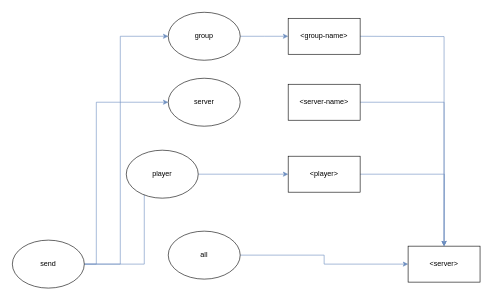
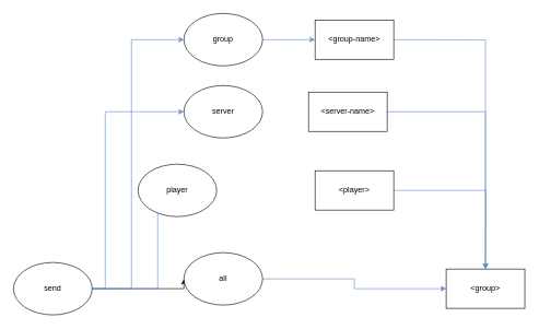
- <mxCell id="18" value="&amp;lt;server-name&amp;gt;" style="rounded=0;whiteSpace=wrap;html=1;" parent="1" vertex="1"><mxGeometry x="480" y="140" width="120" height="60" as="geometry" /></mxCell>
+ <mxCell id="18" value="&amp;lt;server-name&amp;gt;" style="rounded=0;whiteSpace=wrap;html=1;" parent="1" vertex="1"><mxGeometry x="470" y="140" width="120" height="60" as="geometry" /></mxCell>
- <mxCell id="15" style="edgeStyle=orthogonalEdgeStyle;rounded=0;orthogonalLoop=1;jettySize=auto;html=1;entryX=0;entryY=0.5;entryDx=0;entryDy=0;fillColor=#dae8fc;strokeColor=#6c8ebf;" parent="1" source="16" target="20" edge="1"><mxGeometry relative="1" as="geometry" /></mxCell>
+ <mxCell id="2" style="edgeStyle=orthogonalEdgeStyle;rounded=0;orthogonalLoop=1;jettySize=auto;html=1;entryX=0;entryY=0.5;entryDx=0;entryDy=0;" parent="1" source="6" target="8" edge="1"><mxGeometry relative="1" as="geometry"><mxPoint x="280" y="-60" as="targetPoint" /><Array as="points"><mxPoint x="280" y="440" /><mxPoint x="280" y="440" /></Array></mxGeometry></mxCell>
- <mxCell id="13" value="&amp;lt;server&amp;gt;" style="rounded=0;whiteSpace=wrap;html=1;" parent="1" vertex="1"><mxGeometry x="680" y="410" width="120" height="60" as="geometry" /></mxCell>
+ <mxCell id="13" value="&amp;lt;group&amp;gt;" style="rounded=0;whiteSpace=wrap;html=1;" parent="1" vertex="1"><mxGeometry x="680" y="410" width="120" height="60" as="geometry" /></mxCell>
